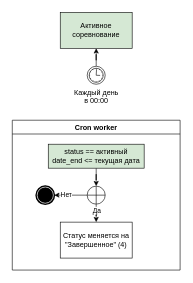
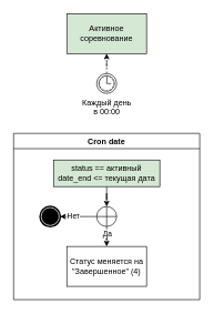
- <mxCell id="13" style="edgeStyle=orthogonalEdgeStyle;rounded=0;orthogonalLoop=1;jettySize=auto;html=1;" edge="1" parent="1" source="14" target="2"><mxGeometry relative="1" as="geometry" /></mxCell>
+ <mxCell id="13" style="edgeStyle=orthogonalEdgeStyle;rounded=0;orthogonalLoop=1;jettySize=auto;html=1;dashed=1;" edge="1" parent="1" source="14" target="2"><mxGeometry relative="1" as="geometry" /></mxCell>
- <mxCell id="3" value="Cron worker" style="swimlane;" vertex="1" parent="1"><mxGeometry x="20" y="200" width="280" height="250" as="geometry"><mxRectangle x="360" y="270" width="110" height="30" as="alternateBounds" /></mxGeometry></mxCell>
+ <mxCell id="3" value="Cron date" style="swimlane;" vertex="1" parent="1"><mxGeometry x="20" y="200" width="280" height="250" as="geometry"><mxRectangle x="360" y="270" width="110" height="30" as="alternateBounds" /></mxGeometry></mxCell>
